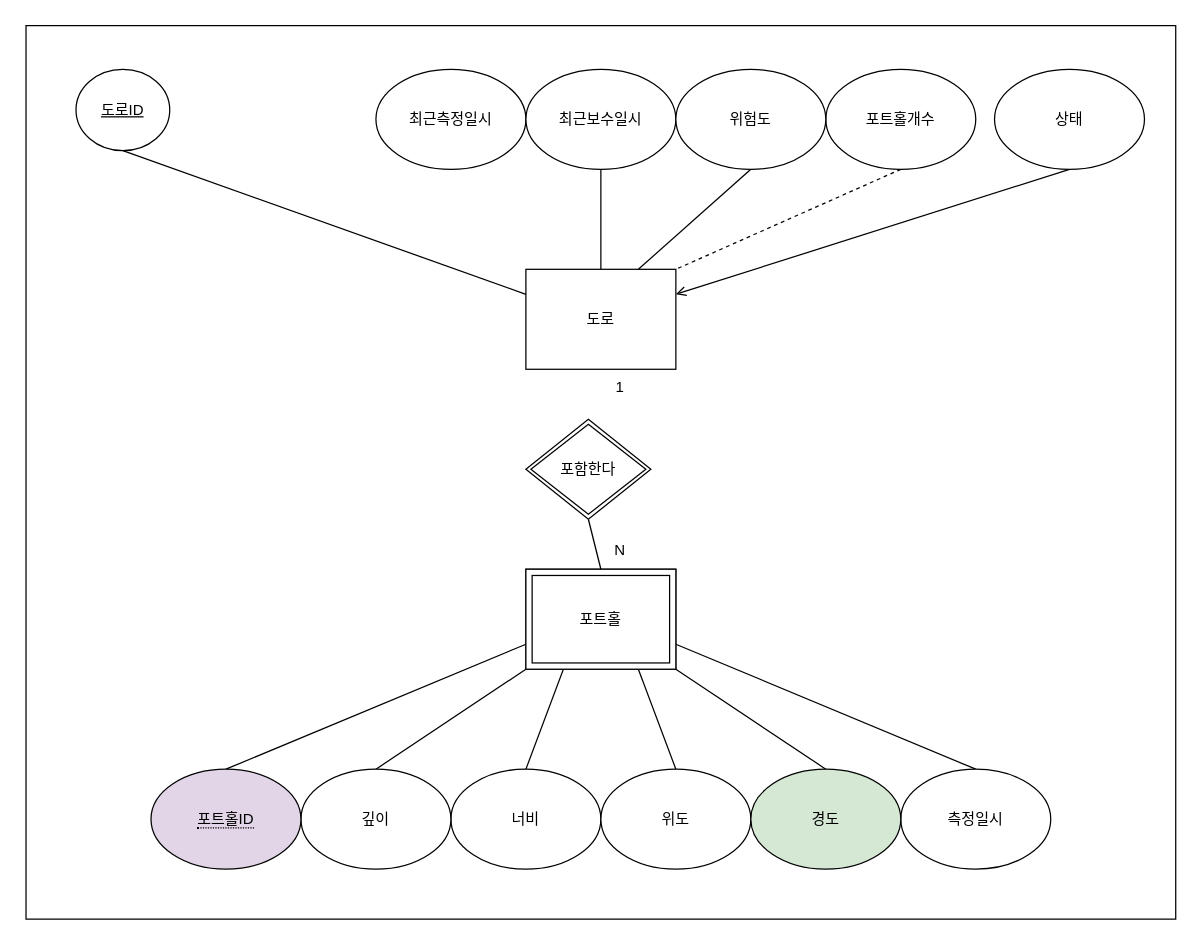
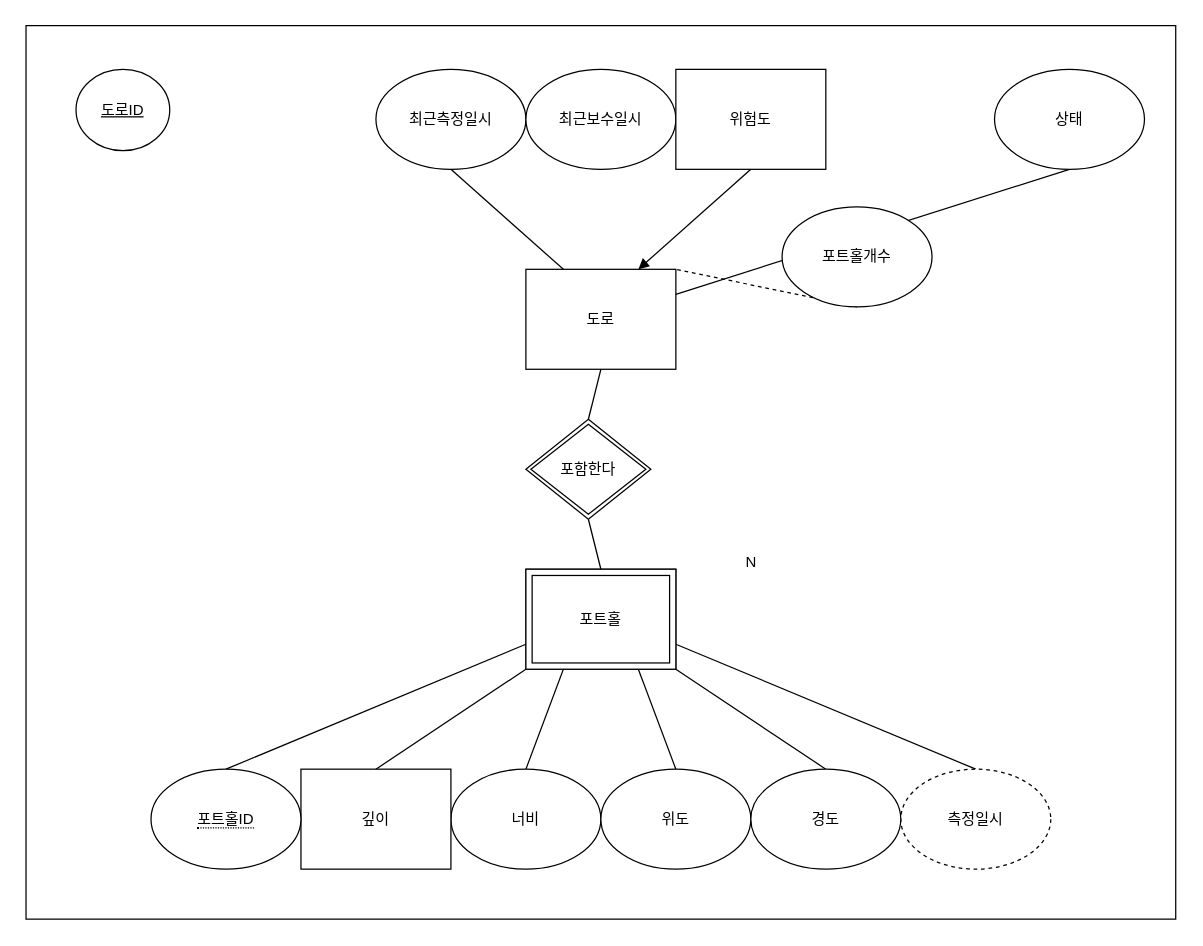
- <mxCell id="15" value="위험도" style="ellipse;whiteSpace=wrap;html=1;" vertex="1" parent="1"><mxGeometry x="540" y="55" width="120" height="80" as="geometry" /></mxCell>
+ <mxCell id="15" value="위험도" style="whiteSpace=wrap;html=1;rounded=0;" vertex="1" parent="1"><mxGeometry x="540" y="55" width="120" height="80" as="geometry" /></mxCell>
- <mxCell id="13" value="포트홀개수" style="ellipse;whiteSpace=wrap;html=1;" vertex="1" parent="1"><mxGeometry x="660" y="55" width="120" height="80" as="geometry" /></mxCell>
+ <mxCell id="13" value="포트홀개수" style="ellipse;whiteSpace=wrap;html=1;" vertex="1" parent="1"><mxGeometry x="625" y="165" width="120" height="80" as="geometry" /></mxCell>
+ <mxCell id="4" style="rounded=0;orthogonalLoop=1;jettySize=auto;html=1;exitX=0.5;exitY=1;exitDx=0;exitDy=0;entryX=0.25;entryY=0;entryDx=0;entryDy=0;endArrow=none;startFill=0;" edge="1" parent="1" source="5" target="3"><mxGeometry relative="1" as="geometry" /></mxCell>
- <mxCell id="10" style="rounded=0;orthogonalLoop=1;jettySize=auto;html=1;exitX=0.5;exitY=1;exitDx=0;exitDy=0;entryX=0.5;entryY=0;entryDx=0;entryDy=0;endArrow=none;startFill=0;" edge="1" parent="1" source="11" target="3"><mxGeometry relative="1" as="geometry" /></mxCell>
- <mxCell id="6" style="rounded=0;orthogonalLoop=1;jettySize=auto;html=1;exitX=0.5;exitY=1;exitDx=0;exitDy=0;entryX=0;entryY=0.25;entryDx=0;entryDy=0;endArrow=none;startFill=0;" edge="1" parent="1" source="7" target="3"><mxGeometry relative="1" as="geometry" /></mxCell>
- <mxCell id="14" style="rounded=0;orthogonalLoop=1;jettySize=auto;html=1;exitX=0.5;exitY=1;exitDx=0;exitDy=0;entryX=0.75;entryY=0;entryDx=0;entryDy=0;endArrow=none;startFill=0;" edge="1" parent="1" source="15" target="3"><mxGeometry relative="1" as="geometry" /></mxCell>
+ <mxCell id="14" style="rounded=0;orthogonalLoop=1;jettySize=auto;html=1;exitX=0.5;exitY=1;exitDx=0;exitDy=0;entryX=0.75;entryY=0;entryDx=0;entryDy=0;endArrow=block;startFill=0;" edge="1" parent="1" source="15" target="3"><mxGeometry relative="1" as="geometry" /></mxCell>
- <mxCell id="8" style="rounded=0;orthogonalLoop=1;jettySize=auto;html=1;exitX=0.5;exitY=1;exitDx=0;exitDy=0;entryX=1;entryY=0.25;entryDx=0;entryDy=0;endArrow=open;startFill=0;" edge="1" parent="1" source="9" target="3"><mxGeometry relative="1" as="geometry" /></mxCell>
+ <mxCell id="8" style="rounded=0;orthogonalLoop=1;jettySize=auto;html=1;exitX=0.5;exitY=1;exitDx=0;exitDy=0;entryX=1;entryY=0.25;entryDx=0;entryDy=0;endArrow=none;startFill=0;" edge="1" parent="1" source="9" target="3"><mxGeometry relative="1" as="geometry" /></mxCell>
- <mxCell id="32" value="1" style="text;html=1;align=center;verticalAlign=middle;resizable=0;points=[];autosize=1;strokeColor=none;fillColor=none;" vertex="1" parent="1"><mxGeometry x="480" y="295" width="30" height="30" as="geometry" /></mxCell>
+ <mxCell id="30" value="" style="endArrow=none;html=1;rounded=0;exitX=0.5;exitY=1;exitDx=0;exitDy=0;entryX=0.5;entryY=0;entryDx=0;entryDy=0;" edge="1" parent="1" source="3" target="29"><mxGeometry relative="1" as="geometry"><mxPoint x="580" y="395" as="sourcePoint" /><mxPoint x="740" y="395" as="targetPoint" /></mxGeometry></mxCell>
- <mxCell id="33" value="N" style="text;html=1;align=center;verticalAlign=middle;resizable=0;points=[];autosize=1;strokeColor=none;fillColor=none;" vertex="1" parent="1"><mxGeometry x="480" y="425" width="30" height="30" as="geometry" /></mxCell>
+ <mxCell id="33" value="N" style="text;html=1;align=center;verticalAlign=middle;resizable=0;points=[];autosize=1;strokeColor=none;fillColor=none;" vertex="1" parent="1"><mxGeometry x="585" y="435" width="30" height="30" as="geometry" /></mxCell>
- <mxCell id="34" value="&lt;span style=&quot;border-bottom: 1px dotted&quot;&gt;포트홀ID&lt;/span&gt;" style="ellipse;whiteSpace=wrap;html=1;align=center;fillColor=#e1d5e7;" vertex="1" parent="1"><mxGeometry x="120" y="615" width="120" height="80" as="geometry" /></mxCell>
+ <mxCell id="34" value="&lt;span style=&quot;border-bottom: 1px dotted&quot;&gt;포트홀ID&lt;/span&gt;" style="ellipse;whiteSpace=wrap;html=1;align=center;" vertex="1" parent="1"><mxGeometry x="120" y="615" width="120" height="80" as="geometry" /></mxCell>
- <mxCell id="20" value="깊이" style="ellipse;whiteSpace=wrap;html=1;" vertex="1" parent="1"><mxGeometry x="240" y="615" width="120" height="80" as="geometry" /></mxCell>
+ <mxCell id="20" value="깊이" style="whiteSpace=wrap;html=1;rounded=0;" vertex="1" parent="1"><mxGeometry x="240" y="615" width="120" height="80" as="geometry" /></mxCell>
- <mxCell id="27" value="경도" style="ellipse;whiteSpace=wrap;html=1;fillColor=#d5e8d4;" vertex="1" parent="1"><mxGeometry x="600" y="615" width="120" height="80" as="geometry" /></mxCell>
+ <mxCell id="27" value="경도" style="ellipse;whiteSpace=wrap;html=1;" vertex="1" parent="1"><mxGeometry x="600" y="615" width="120" height="80" as="geometry" /></mxCell>
- <mxCell id="25" value="측정일시" style="ellipse;whiteSpace=wrap;html=1;" vertex="1" parent="1"><mxGeometry x="720" y="615" width="120" height="80" as="geometry" /></mxCell>
+ <mxCell id="25" value="측정일시" style="ellipse;whiteSpace=wrap;html=1;dashed=1;" vertex="1" parent="1"><mxGeometry x="720" y="615" width="120" height="80" as="geometry" /></mxCell>
